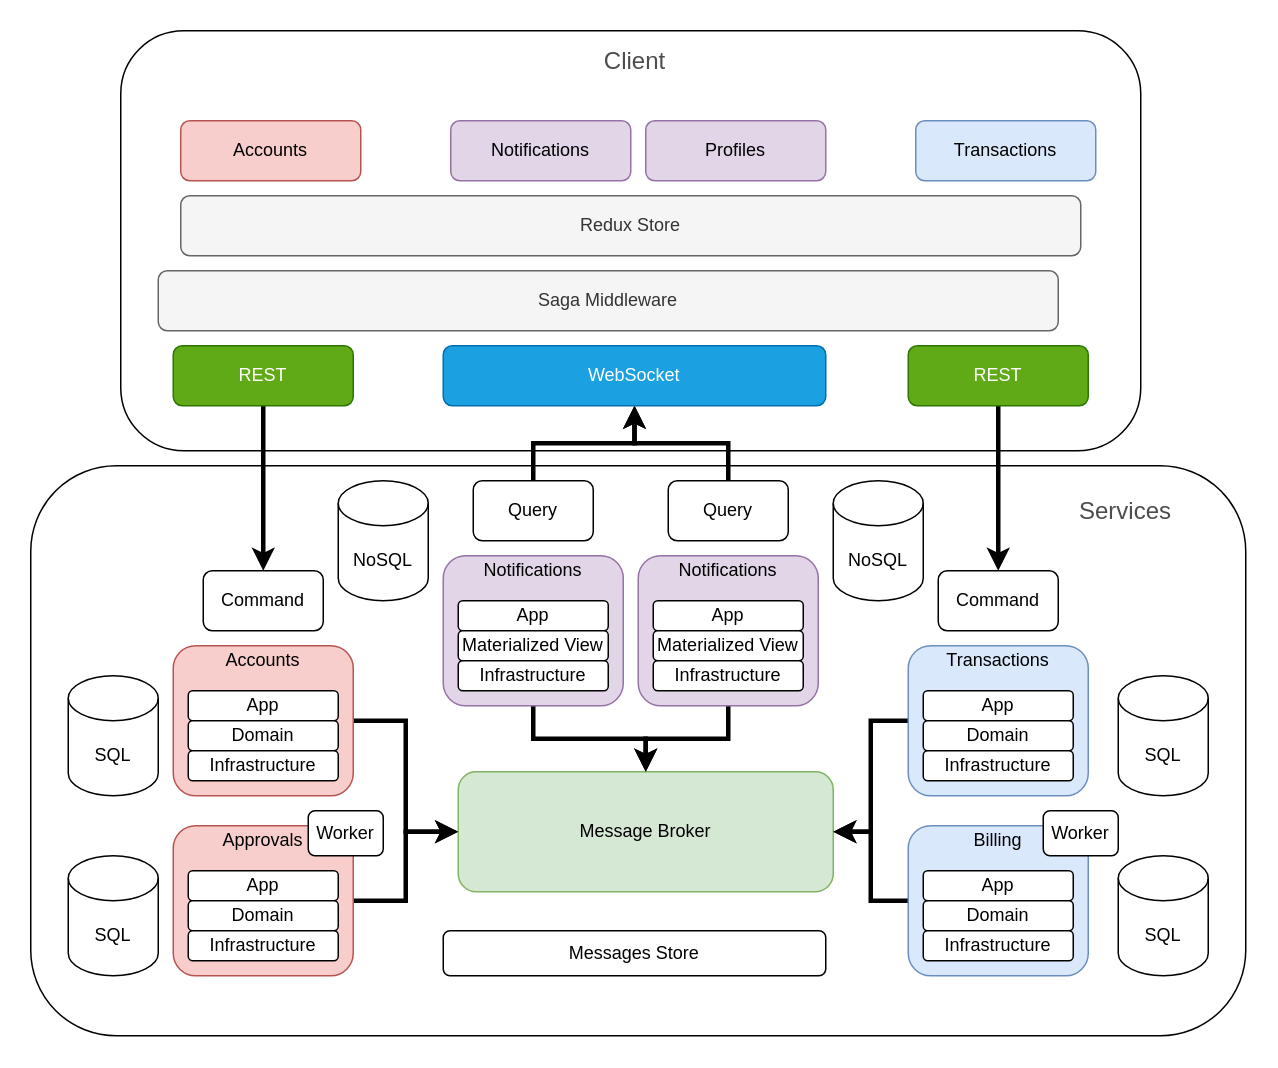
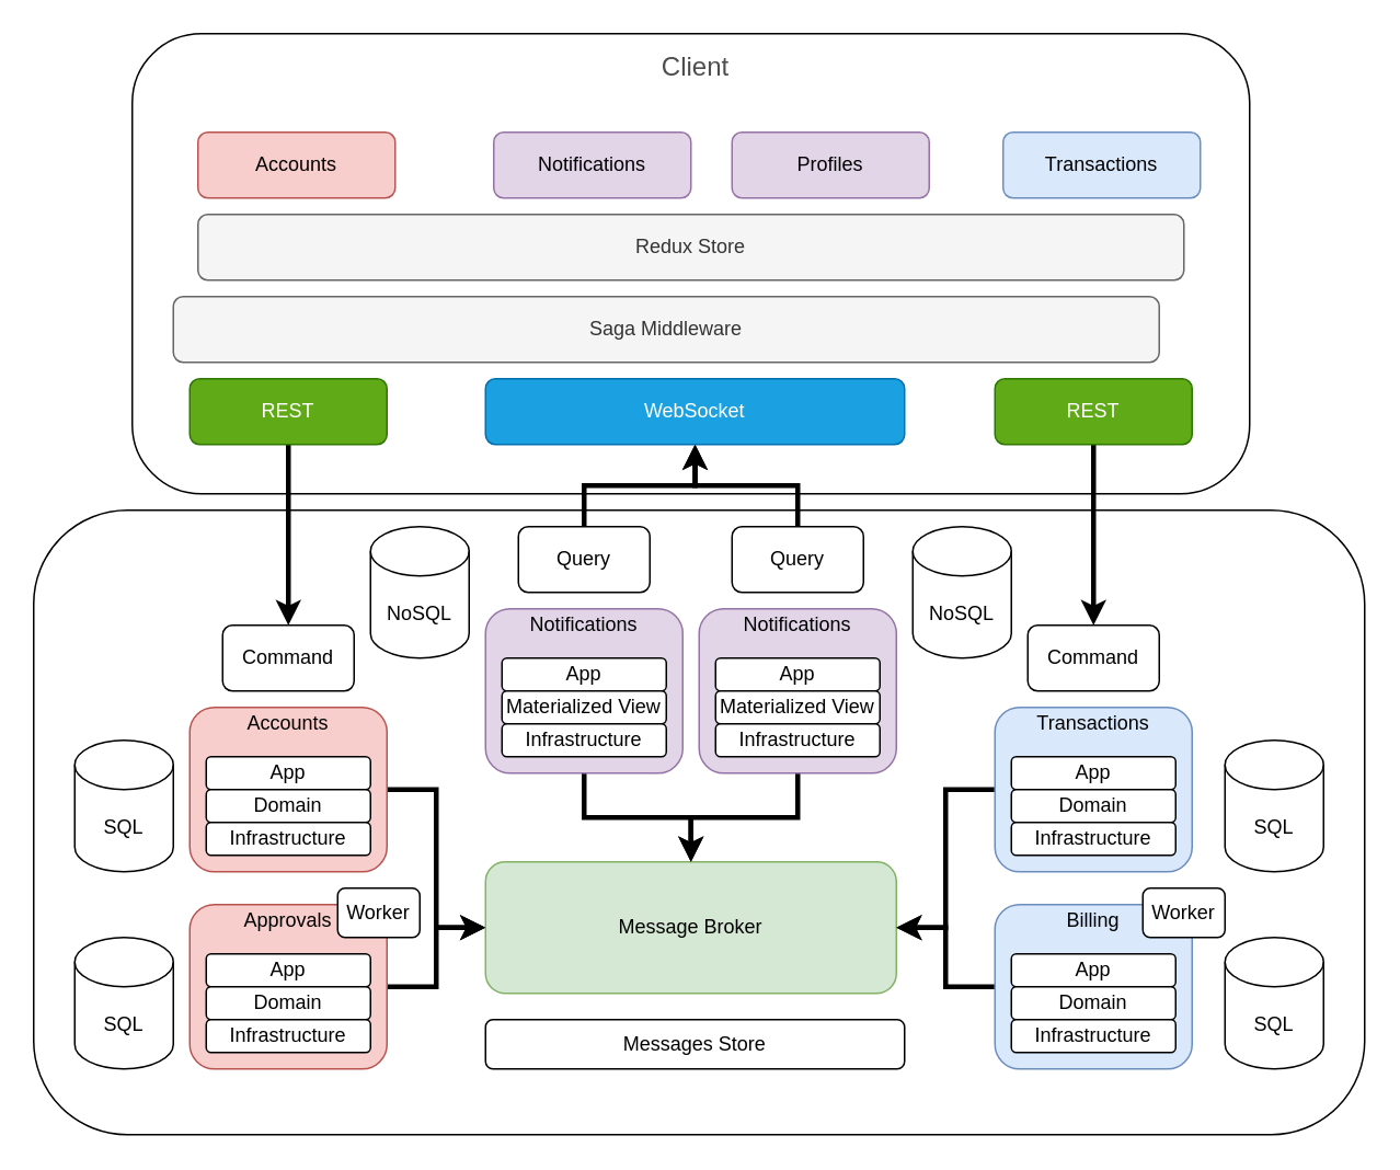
- <mxCell id="61" value="Profiles" style="rounded=1;whiteSpace=wrap;html=1;fillColor=#e1d5e7;strokeColor=#9673a6;" vertex="1" parent="1"><mxGeometry x="430" y="80" width="120" height="40" as="geometry" /></mxCell>
+ <mxCell id="61" value="Profiles" style="rounded=1;whiteSpace=wrap;html=1;fillColor=#e1d5e7;strokeColor=#9673a6;" vertex="1" parent="1"><mxGeometry x="445" y="80" width="120" height="40" as="geometry" /></mxCell>
- <mxCell id="68" value="&lt;font style=&quot;font-size: 16px&quot; color=&quot;#4d4d4d&quot;&gt;Services&lt;/font&gt;" style="text;html=1;strokeColor=none;fillColor=none;align=center;verticalAlign=middle;whiteSpace=wrap;rounded=0;" vertex="1" parent="1"><mxGeometry x="715" y="330" width="70" height="20" as="geometry" /></mxCell>
- <mxCell id="6" value="Message Broker" style="rounded=1;whiteSpace=wrap;html=1;fillColor=#d5e8d4;strokeColor=#82b366;" vertex="1" parent="1"><mxGeometry x="305" y="514" width="250" height="80" as="geometry" /></mxCell>
+ <mxCell id="6" value="Message Broker" style="rounded=1;whiteSpace=wrap;html=1;fillColor=#d5e8d4;strokeColor=#82b366;" vertex="1" parent="1"><mxGeometry x="295" y="524" width="250" height="80" as="geometry" /></mxCell>
